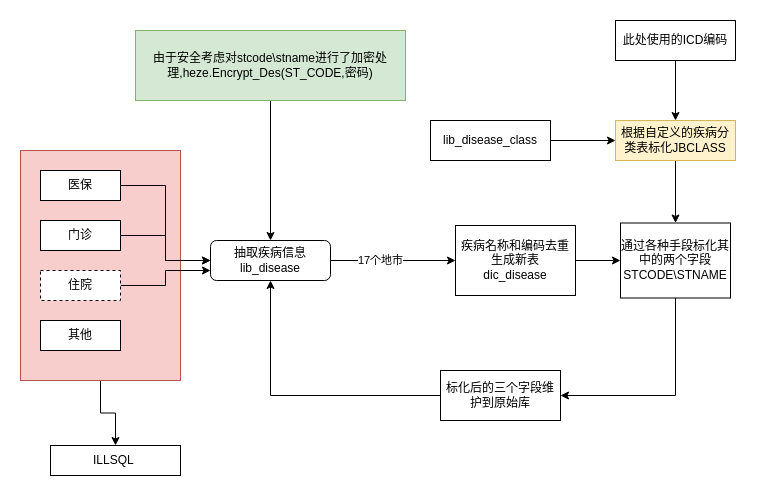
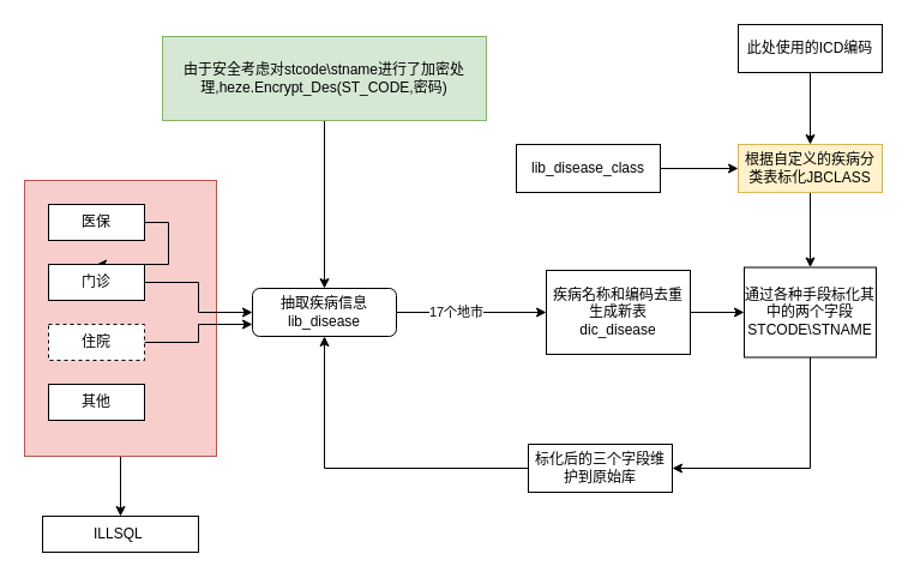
- <mxCell id="4" style="edgeStyle=orthogonalEdgeStyle;rounded=0;orthogonalLoop=1;jettySize=auto;html=1;exitX=1;exitY=0.5;exitDx=0;exitDy=0;entryX=0;entryY=0.5;entryDx=0;entryDy=0;" edge="1" parent="1" source="5" target="13"><mxGeometry relative="1" as="geometry" /></mxCell>
+ <mxCell id="4" style="edgeStyle=orthogonalEdgeStyle;rounded=0;orthogonalLoop=1;jettySize=auto;html=1;exitX=1;exitY=0.5;exitDx=0;exitDy=0;" edge="1" parent="1" source="5" target="7"><mxGeometry relative="1" as="geometry" /></mxCell>
- <mxCell id="23" value="标化后的三个字段维护到原始库" style="rounded=0;whiteSpace=wrap;html=1;" vertex="1" parent="1"><mxGeometry x="440" y="370" width="120" height="50" as="geometry" /></mxCell>
+ <mxCell id="23" value="标化后的三个字段维护到原始库" style="rounded=0;whiteSpace=wrap;html=1;" vertex="1" parent="1"><mxGeometry x="440" y="370" width="120" height="40" as="geometry" /></mxCell>
- <mxCell id="28" value="&lt;span style=&quot;font-family: &amp;#34;tahoma&amp;#34; , &amp;#34;arial&amp;#34; , &amp;#34;verdana&amp;#34; , sans-serif ; background-color: rgb(255 , 255 , 255)&quot;&gt;ILLSQL&amp;nbsp;&lt;/span&gt;" style="rounded=0;whiteSpace=wrap;html=1;" vertex="1" parent="1"><mxGeometry x="50" y="445" width="130" height="30" as="geometry" /></mxCell>
+ <mxCell id="28" value="&lt;span style=&quot;font-family: &amp;#34;tahoma&amp;#34; , &amp;#34;arial&amp;#34; , &amp;#34;verdana&amp;#34; , sans-serif ; background-color: rgb(255 , 255 , 255)&quot;&gt;ILLSQL&amp;nbsp;&lt;/span&gt;" style="rounded=0;whiteSpace=wrap;html=1;" vertex="1" parent="1"><mxGeometry x="35" y="430" width="130" height="30" as="geometry" /></mxCell>
